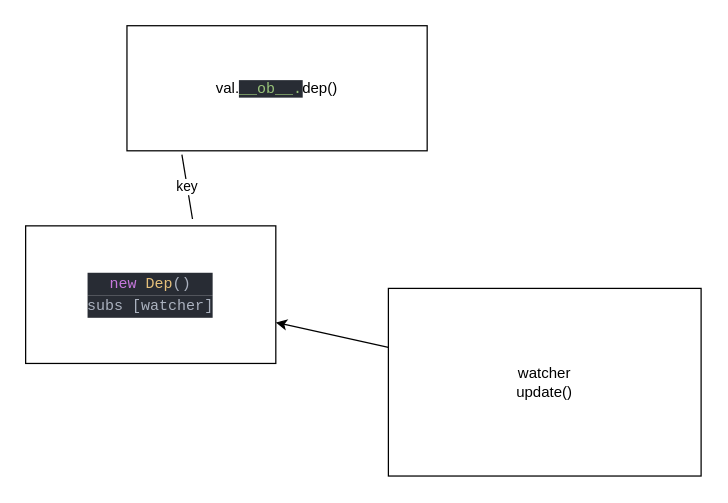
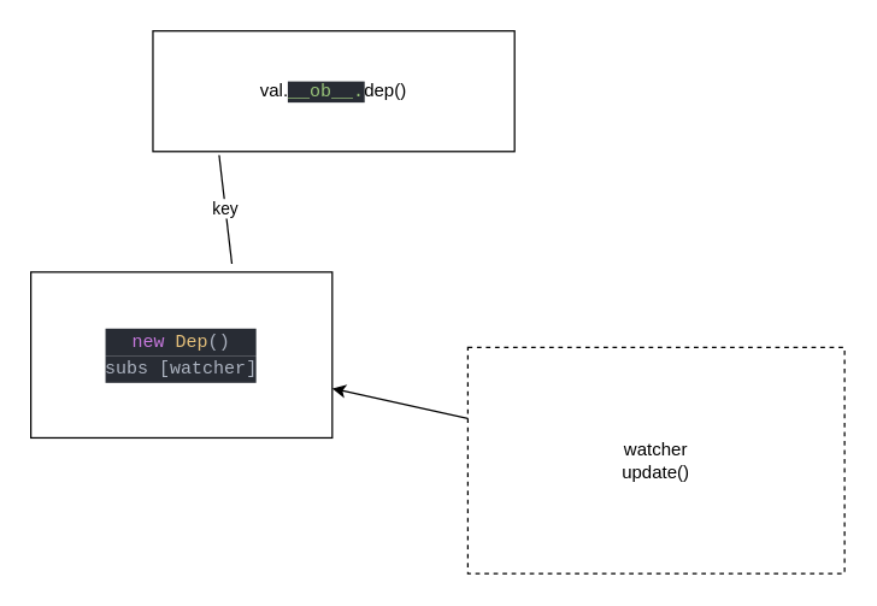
- <mxCell id="2" value="val.&lt;span style=&quot;color: rgb(152 , 195 , 121) ; background-color: rgb(40 , 44 , 52) ; font-family: &amp;#34;menlo&amp;#34; , &amp;#34;monaco&amp;#34; , &amp;#34;courier new&amp;#34; , monospace&quot;&gt;__ob__.&lt;/span&gt;&lt;span&gt;dep()&lt;/span&gt;" style="rounded=0;whiteSpace=wrap;html=1;" parent="1" vertex="1"><mxGeometry x="101" y="20" width="240" height="100" as="geometry" /></mxCell>
+ <mxCell id="2" value="val.&lt;span style=&quot;color: rgb(152 , 195 , 121) ; background-color: rgb(40 , 44 , 52) ; font-family: &amp;#34;menlo&amp;#34; , &amp;#34;monaco&amp;#34; , &amp;#34;courier new&amp;#34; , monospace&quot;&gt;__ob__.&lt;/span&gt;&lt;span&gt;dep()&lt;/span&gt;" style="rounded=0;whiteSpace=wrap;html=1;" parent="1" vertex="1"><mxGeometry x="101" y="20" width="240" height="80" as="geometry" /></mxCell>
- <mxCell id="5" value="watcher&lt;br&gt;update()" style="rounded=0;whiteSpace=wrap;html=1;" parent="1" vertex="1"><mxGeometry x="310" y="230" width="250" height="150" as="geometry" /></mxCell>
+ <mxCell id="5" value="watcher&lt;br&gt;update()" style="rounded=0;whiteSpace=wrap;html=1;dashed=1;" parent="1" vertex="1"><mxGeometry x="310" y="230" width="250" height="150" as="geometry" /></mxCell>
